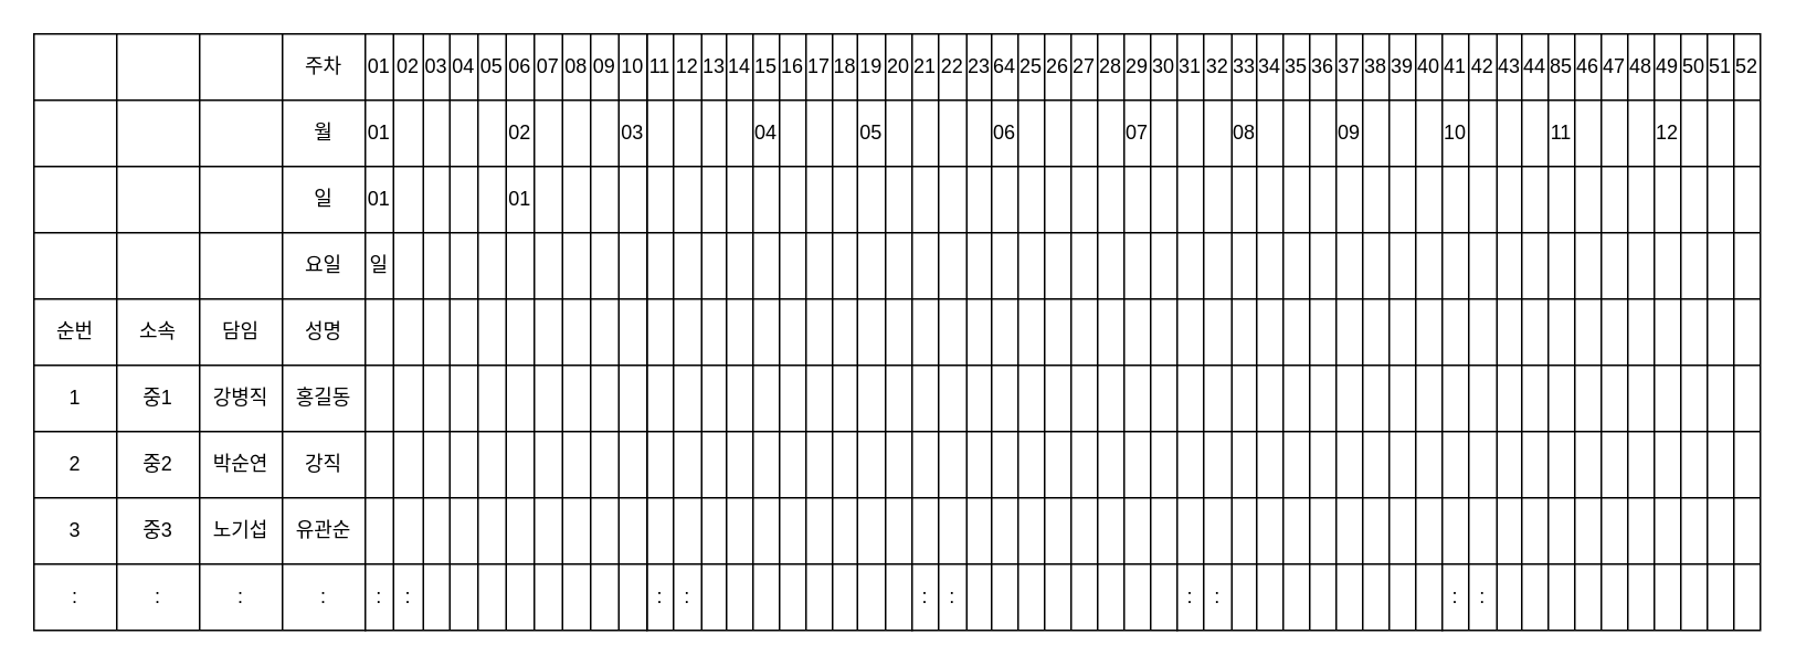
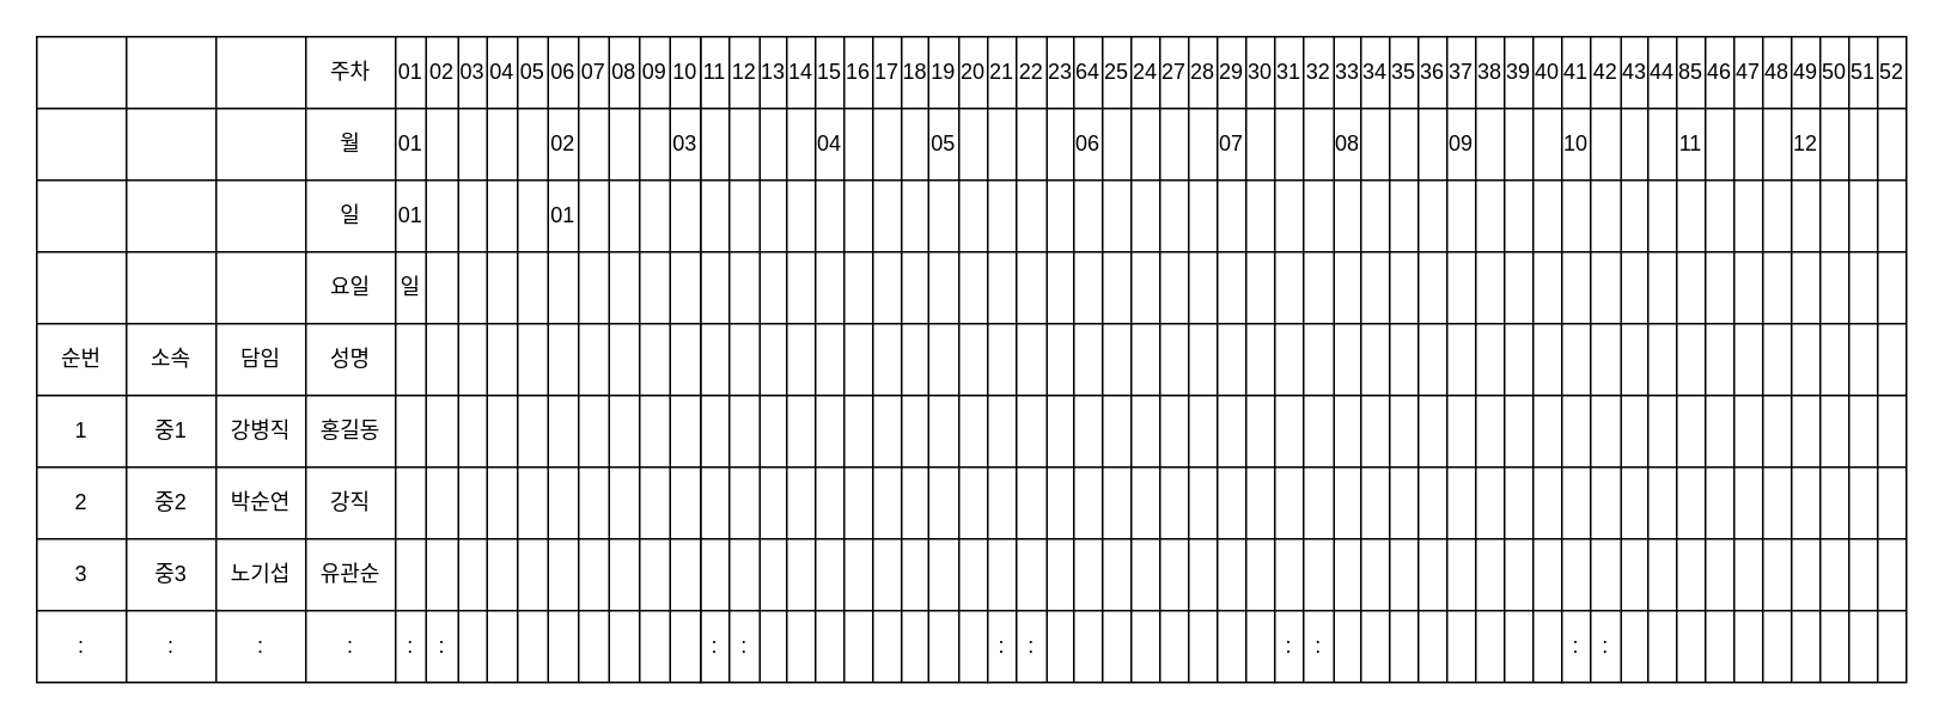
- <mxCell id="255" value="26" style="shape=partialRectangle;html=1;whiteSpace=wrap;connectable=0;fillColor=none;top=0;left=0;bottom=0;right=0;overflow=hidden;pointerEvents=1;" vertex="1" parent="249"><mxGeometry x="80" width="16" height="40" as="geometry"><mxRectangle width="16" height="40" as="alternateBounds" /></mxGeometry></mxCell>
+ <mxCell id="255" value="24" style="shape=partialRectangle;html=1;whiteSpace=wrap;connectable=0;fillColor=none;top=0;left=0;bottom=0;right=0;overflow=hidden;pointerEvents=1;" vertex="1" parent="249"><mxGeometry x="80" width="16" height="40" as="geometry"><mxRectangle width="16" height="40" as="alternateBounds" /></mxGeometry></mxCell>
